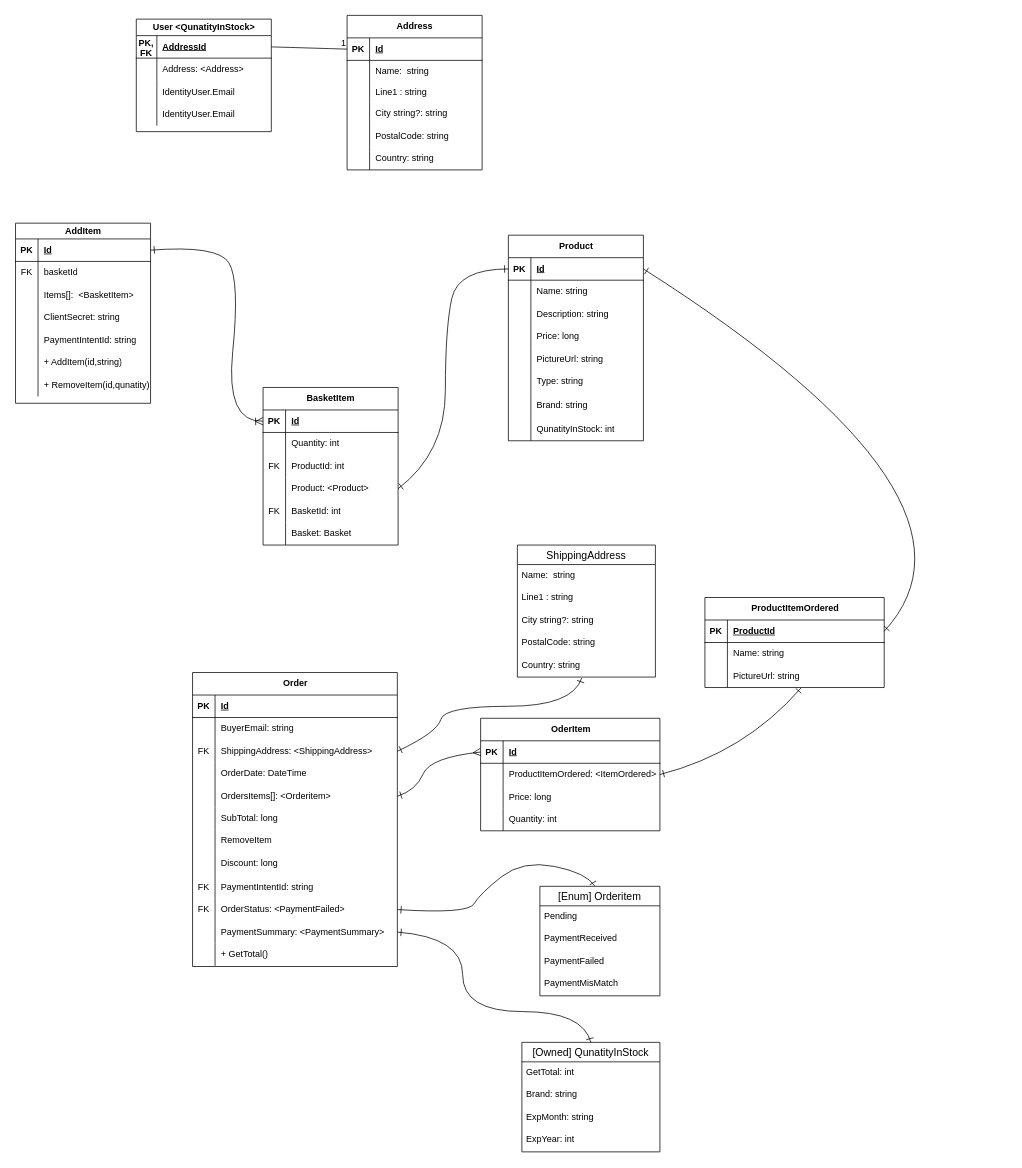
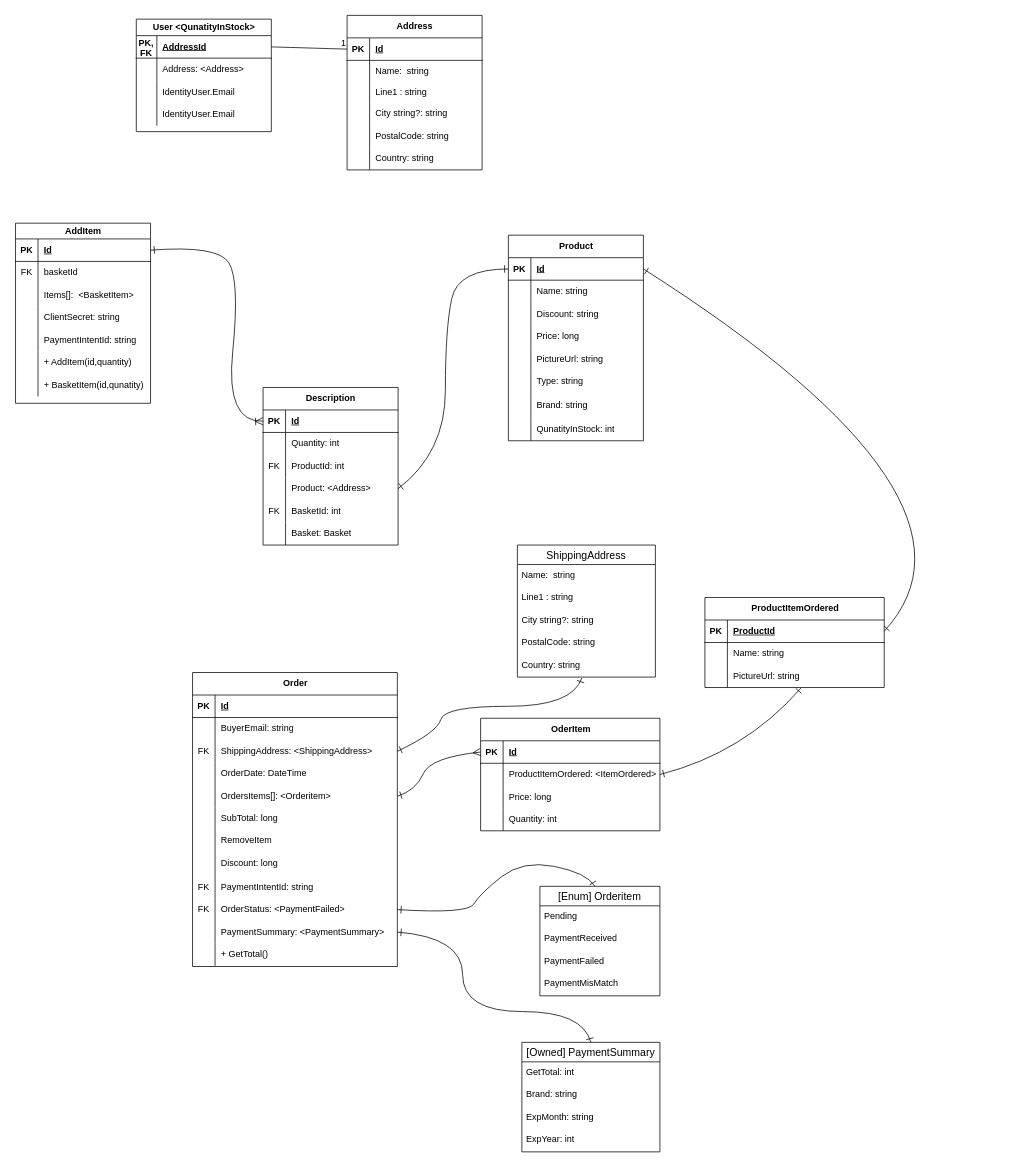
- <mxCell id="43" value="Description: string" style="shape=partialRectangle;connectable=0;fillColor=none;top=0;left=0;bottom=0;right=0;align=left;spacingLeft=6;overflow=hidden;whiteSpace=wrap;html=1;" vertex="1" parent="41"><mxGeometry x="30" width="150" height="30" as="geometry"><mxRectangle width="150" height="30" as="alternateBounds" /></mxGeometry></mxCell>
+ <mxCell id="43" value="Discount: string" style="shape=partialRectangle;connectable=0;fillColor=none;top=0;left=0;bottom=0;right=0;align=left;spacingLeft=6;overflow=hidden;whiteSpace=wrap;html=1;" vertex="1" parent="41"><mxGeometry x="30" width="150" height="30" as="geometry"><mxRectangle width="150" height="30" as="alternateBounds" /></mxGeometry></mxCell>
- <mxCell id="79" value="+ AddItem(id,string)" style="shape=partialRectangle;connectable=0;fillColor=none;top=0;left=0;bottom=0;right=0;align=left;spacingLeft=6;overflow=hidden;whiteSpace=wrap;html=1;" vertex="1" parent="77"><mxGeometry x="30" width="150" height="30" as="geometry"><mxRectangle width="150" height="30" as="alternateBounds" /></mxGeometry></mxCell>
+ <mxCell id="79" value="+ AddItem(id,quantity)" style="shape=partialRectangle;connectable=0;fillColor=none;top=0;left=0;bottom=0;right=0;align=left;spacingLeft=6;overflow=hidden;whiteSpace=wrap;html=1;" vertex="1" parent="77"><mxGeometry x="30" width="150" height="30" as="geometry"><mxRectangle width="150" height="30" as="alternateBounds" /></mxGeometry></mxCell>
- <mxCell id="82" value="+ RemoveItem(id,qunatity)" style="shape=partialRectangle;connectable=0;fillColor=none;top=0;left=0;bottom=0;right=0;align=left;spacingLeft=6;overflow=hidden;whiteSpace=wrap;html=1;" vertex="1" parent="80"><mxGeometry x="30" width="150" height="30" as="geometry"><mxRectangle width="150" height="30" as="alternateBounds" /></mxGeometry></mxCell>
+ <mxCell id="82" value="+ BasketItem(id,qunatity)" style="shape=partialRectangle;connectable=0;fillColor=none;top=0;left=0;bottom=0;right=0;align=left;spacingLeft=6;overflow=hidden;whiteSpace=wrap;html=1;" vertex="1" parent="80"><mxGeometry x="30" width="150" height="30" as="geometry"><mxRectangle width="150" height="30" as="alternateBounds" /></mxGeometry></mxCell>
- <mxCell id="83" value="BasketItem" style="shape=table;startSize=30;container=1;collapsible=1;childLayout=tableLayout;fixedRows=1;rowLines=0;fontStyle=1;align=center;resizeLast=1;html=1;" vertex="1" parent="1"><mxGeometry x="350" y="516" width="180" height="210.083" as="geometry" /></mxCell>
+ <mxCell id="83" value="Description" style="shape=table;startSize=30;container=1;collapsible=1;childLayout=tableLayout;fixedRows=1;rowLines=0;fontStyle=1;align=center;resizeLast=1;html=1;" vertex="1" parent="1"><mxGeometry x="350" y="516" width="180" height="210.083" as="geometry" /></mxCell>
- <mxCell id="95" value="Product: &amp;lt;Product&amp;gt;" style="shape=partialRectangle;connectable=0;fillColor=none;top=0;left=0;bottom=0;right=0;align=left;spacingLeft=6;overflow=hidden;whiteSpace=wrap;html=1;" vertex="1" parent="93"><mxGeometry x="30" width="150" height="30" as="geometry"><mxRectangle width="150" height="30" as="alternateBounds" /></mxGeometry></mxCell>
+ <mxCell id="95" value="Product: &amp;lt;Address&amp;gt;" style="shape=partialRectangle;connectable=0;fillColor=none;top=0;left=0;bottom=0;right=0;align=left;spacingLeft=6;overflow=hidden;whiteSpace=wrap;html=1;" vertex="1" parent="93"><mxGeometry x="30" width="150" height="30" as="geometry"><mxRectangle width="150" height="30" as="alternateBounds" /></mxGeometry></mxCell>
- <mxCell id="170" value="[Owned] QunatityInStock" style="swimlane;fontStyle=0;childLayout=stackLayout;horizontal=1;startSize=26;horizontalStack=0;resizeParent=1;resizeParentMax=0;resizeLast=0;collapsible=1;marginBottom=0;align=center;fontSize=14;" vertex="1" parent="1"><mxGeometry x="695" y="1389" width="184" height="146" as="geometry" /></mxCell>
+ <mxCell id="170" value="[Owned] PaymentSummary" style="swimlane;fontStyle=0;childLayout=stackLayout;horizontal=1;startSize=26;horizontalStack=0;resizeParent=1;resizeParentMax=0;resizeLast=0;collapsible=1;marginBottom=0;align=center;fontSize=14;" vertex="1" parent="1"><mxGeometry x="695" y="1389" width="184" height="146" as="geometry" /></mxCell>
